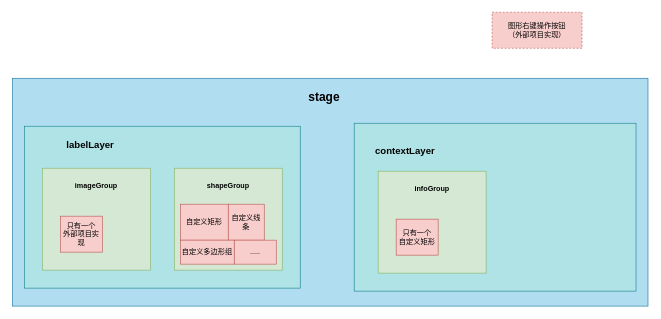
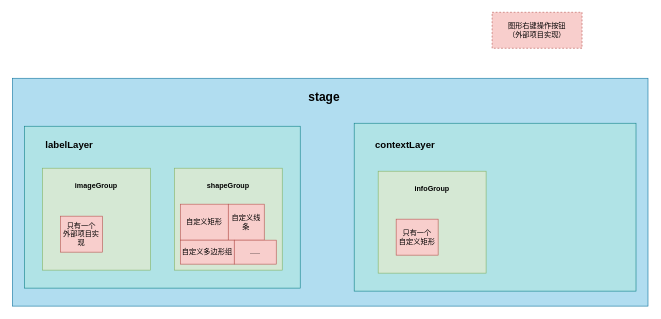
- <mxCell id="19" value="&lt;span style=&quot;font-size: 16px;&quot;&gt;labelLayer&lt;/span&gt;" style="text;html=1;strokeColor=none;fillColor=none;align=center;verticalAlign=middle;whiteSpace=wrap;rounded=0;fontSize=16;fontStyle=1" parent="1" vertex="1"><mxGeometry x="105" y="230" width="90" height="20" as="geometry" /></mxCell>
+ <mxCell id="19" value="&lt;span style=&quot;font-size: 16px;&quot;&gt;labelLayer&lt;/span&gt;" style="text;html=1;strokeColor=none;fillColor=none;align=center;verticalAlign=middle;whiteSpace=wrap;rounded=0;fontSize=16;fontStyle=1" parent="1" vertex="1"><mxGeometry x="70" y="230" width="90" height="20" as="geometry" /></mxCell>
- <mxCell id="20" value="&lt;span style=&quot;font-size: 16px&quot;&gt;contextLayer&lt;/span&gt;" style="text;html=1;strokeColor=none;fillColor=none;align=center;verticalAlign=middle;whiteSpace=wrap;rounded=0;fontSize=16;fontStyle=1" parent="1" vertex="1"><mxGeometry x="630" y="240" width="90" height="20" as="geometry" /></mxCell>
+ <mxCell id="20" value="&lt;span style=&quot;font-size: 16px&quot;&gt;contextLayer&lt;/span&gt;" style="text;html=1;strokeColor=none;fillColor=none;align=center;verticalAlign=middle;whiteSpace=wrap;rounded=0;fontSize=16;fontStyle=1" parent="1" vertex="1"><mxGeometry x="630" y="230" width="90" height="20" as="geometry" /></mxCell>
